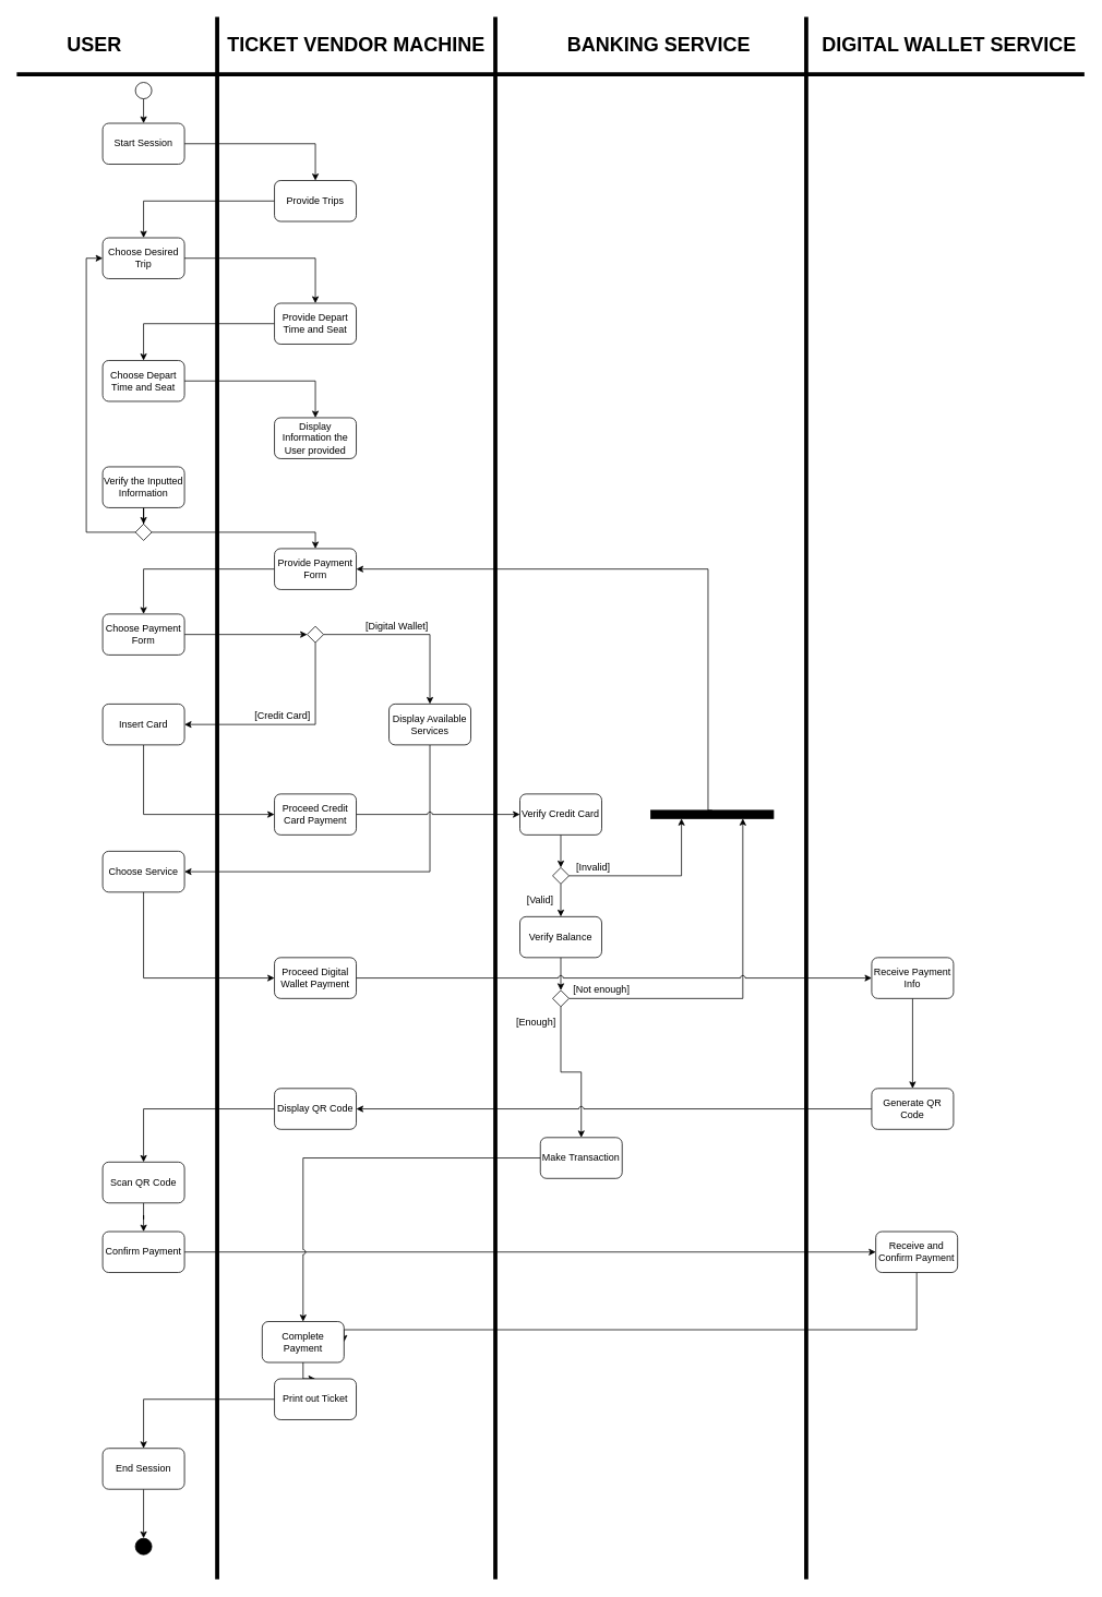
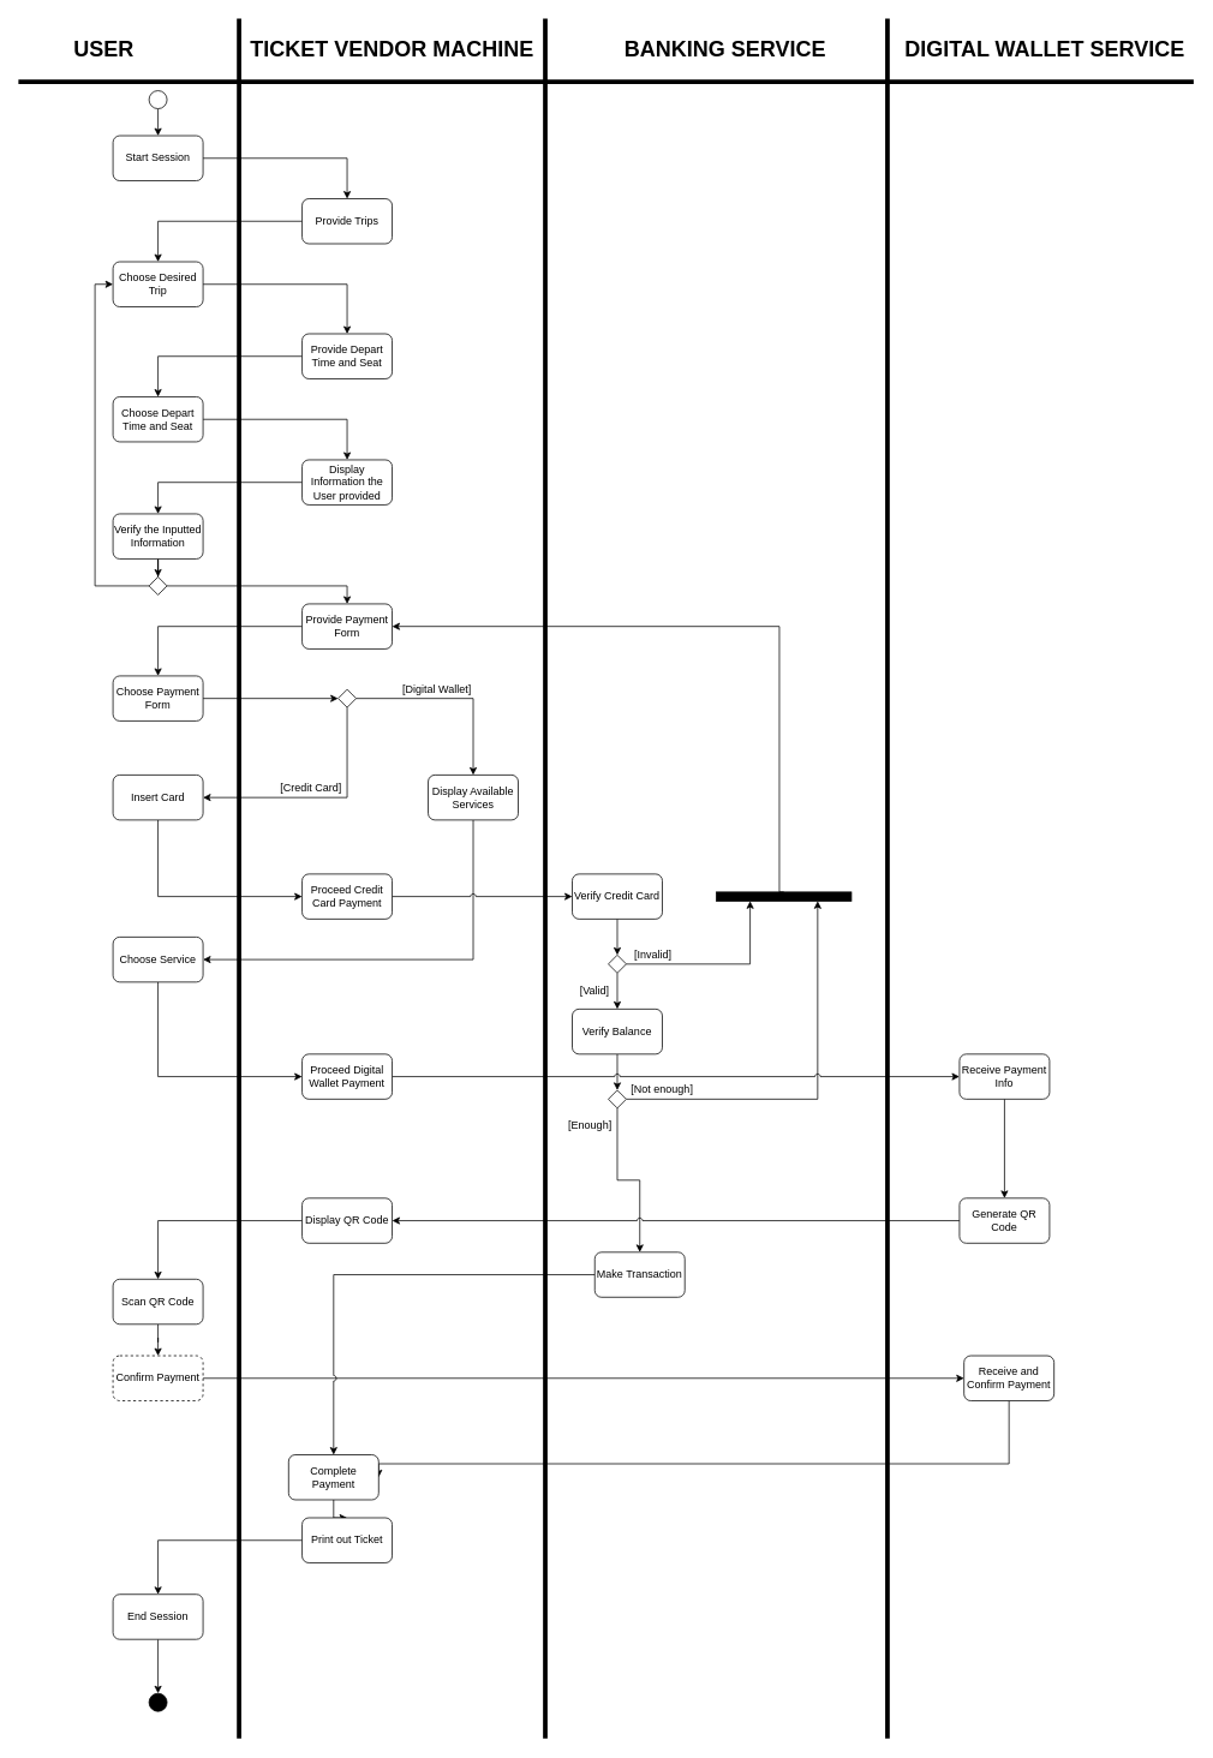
+ <mxCell id="14" style="edgeStyle=orthogonalEdgeStyle;rounded=0;orthogonalLoop=1;jettySize=auto;html=1;" edge="1" parent="1" source="15" target="17"><mxGeometry relative="1" as="geometry" /></mxCell>
- <mxCell id="62" value="Confirm Payment" style="rounded=1;whiteSpace=wrap;html=1;" vertex="1" parent="1"><mxGeometry x="125" y="1505" width="100" height="50" as="geometry" /></mxCell>
+ <mxCell id="62" value="Confirm Payment" style="rounded=1;whiteSpace=wrap;html=1;dashed=1;" vertex="1" parent="1"><mxGeometry x="125" y="1505" width="100" height="50" as="geometry" /></mxCell>
